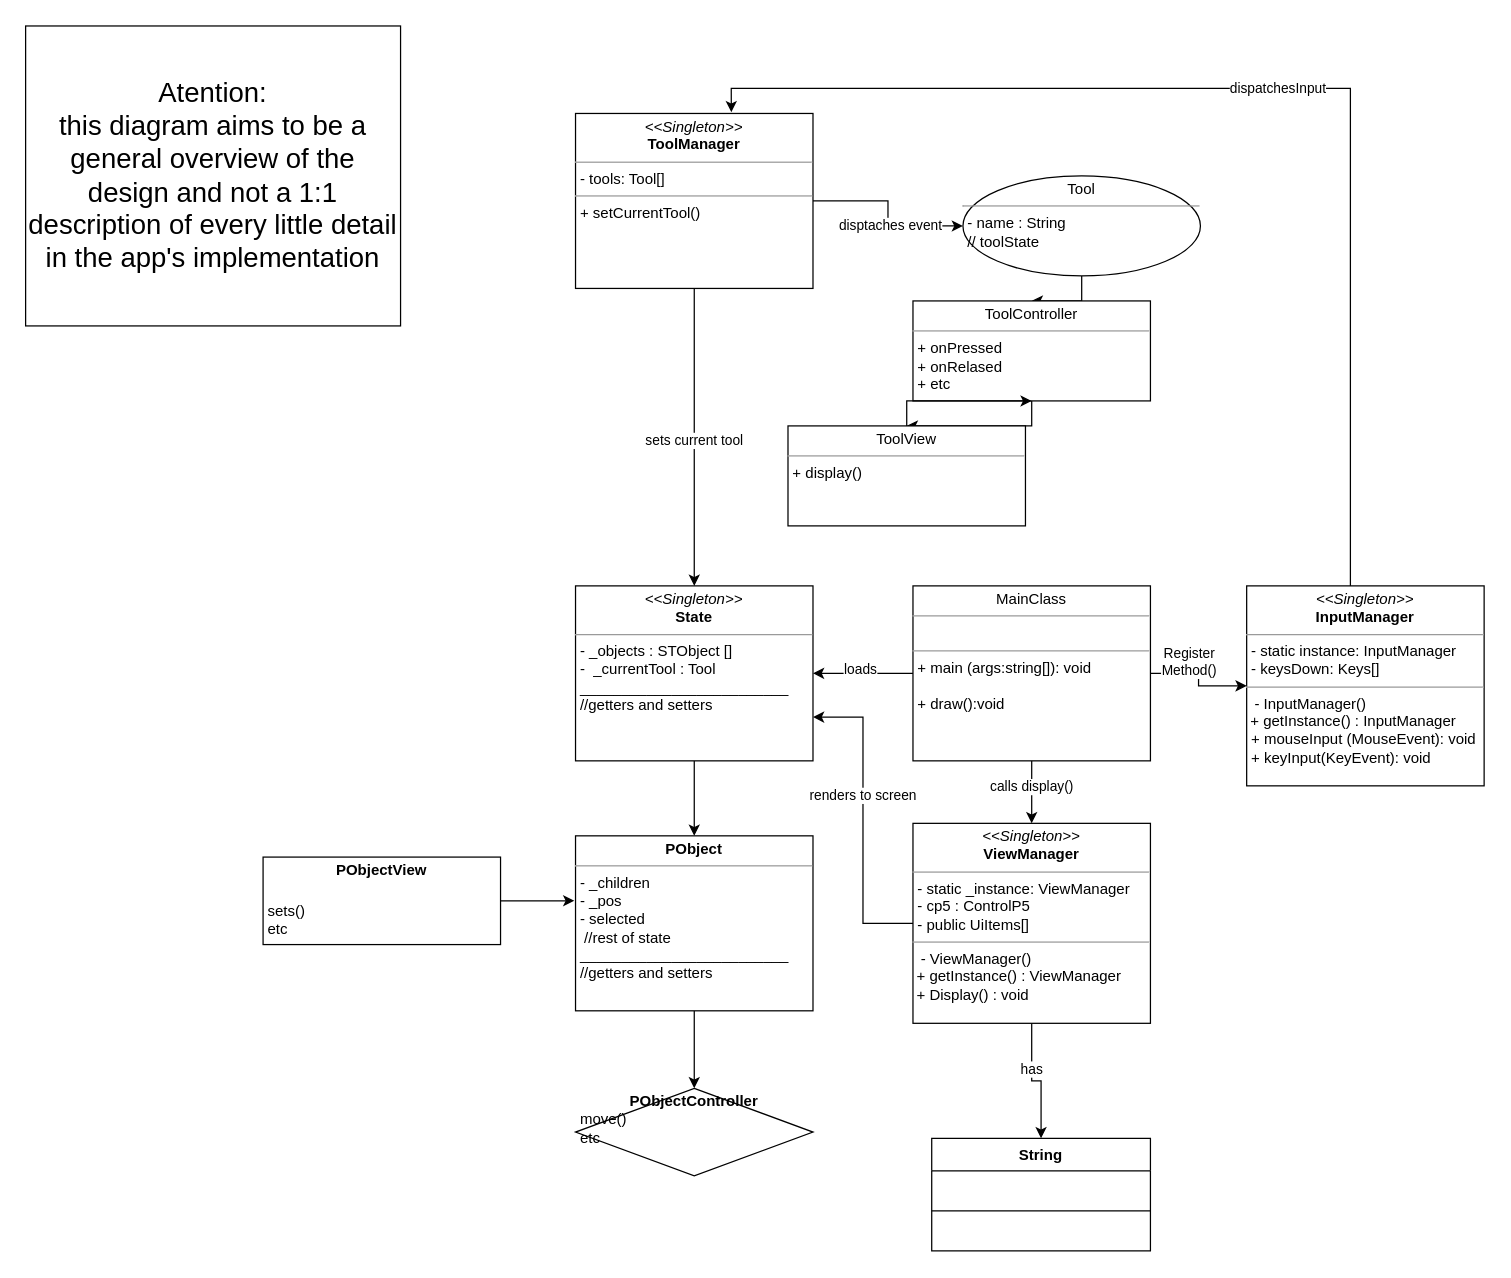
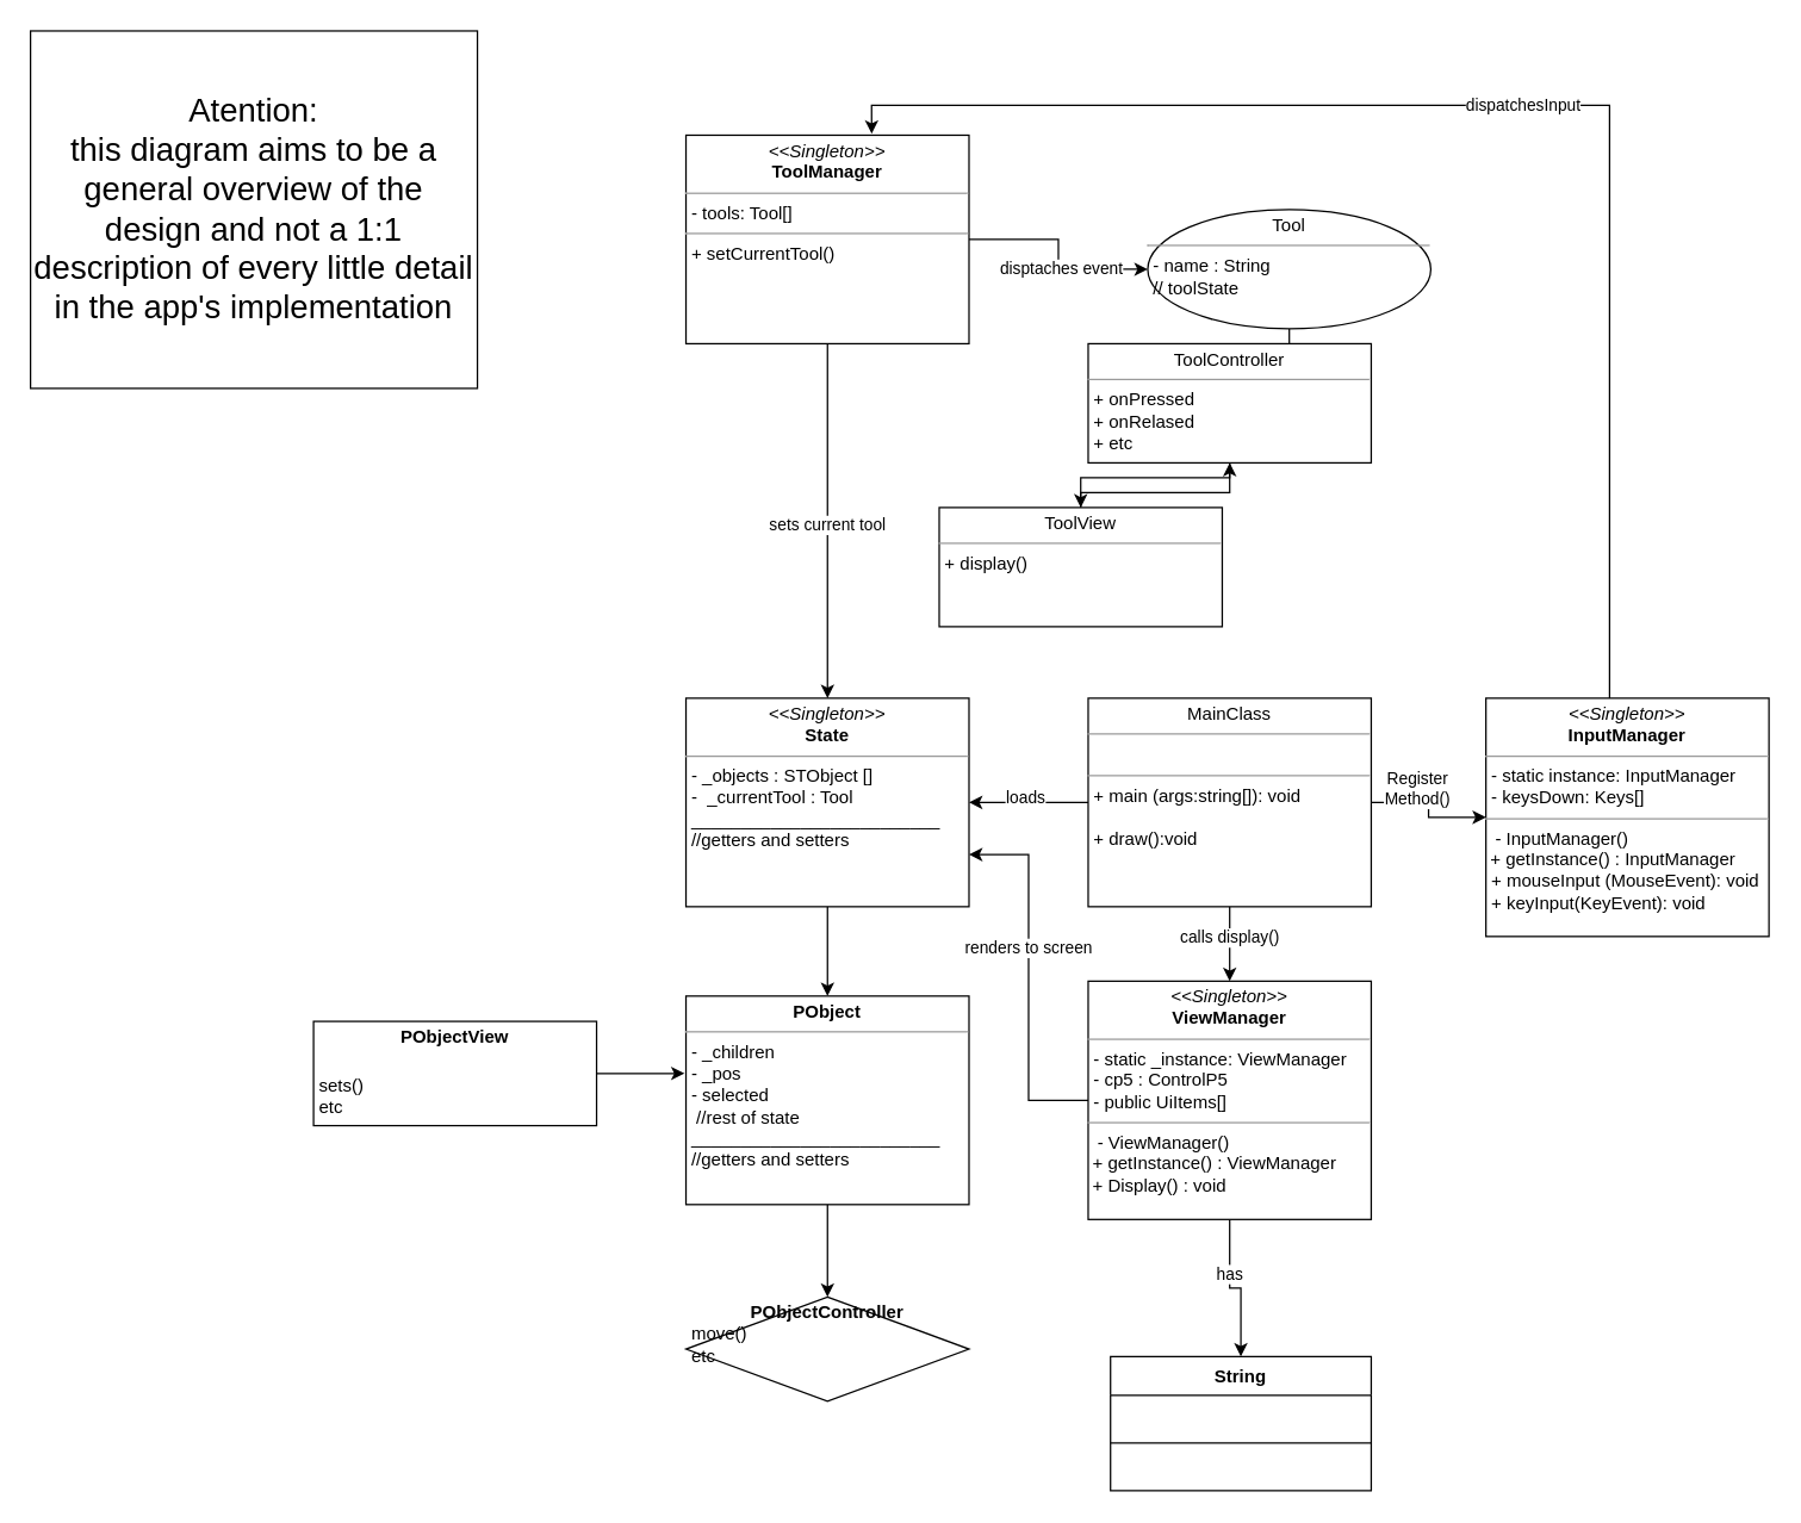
- <mxCell id="27" value="&lt;p style=&quot;margin:0px;margin-top:4px;text-align:center;&quot;&gt;ToolController&lt;/p&gt;&lt;hr size=&quot;1&quot;&gt;&lt;p style=&quot;margin:0px;margin-left:4px;&quot;&gt;+ onPressed&lt;/p&gt;&lt;p style=&quot;margin:0px;margin-left:4px;&quot;&gt;+ onRelased&lt;/p&gt;&lt;p style=&quot;margin:0px;margin-left:4px;&quot;&gt;+ etc&lt;/p&gt;" style="verticalAlign=top;align=left;overflow=fill;fontSize=12;fontFamily=Helvetica;html=1;whiteSpace=wrap;" vertex="1" parent="1"><mxGeometry x="730" y="240" width="190" height="80" as="geometry" /></mxCell>
+ <mxCell id="27" value="&lt;p style=&quot;margin:0px;margin-top:4px;text-align:center;&quot;&gt;ToolController&lt;/p&gt;&lt;hr size=&quot;1&quot;&gt;&lt;p style=&quot;margin:0px;margin-left:4px;&quot;&gt;+ onPressed&lt;/p&gt;&lt;p style=&quot;margin:0px;margin-left:4px;&quot;&gt;+ onRelased&lt;/p&gt;&lt;p style=&quot;margin:0px;margin-left:4px;&quot;&gt;+ etc&lt;/p&gt;" style="verticalAlign=top;align=left;overflow=fill;fontSize=12;fontFamily=Helvetica;html=1;whiteSpace=wrap;" vertex="1" parent="1"><mxGeometry x="730" y="230" width="190" height="80" as="geometry" /></mxCell>
